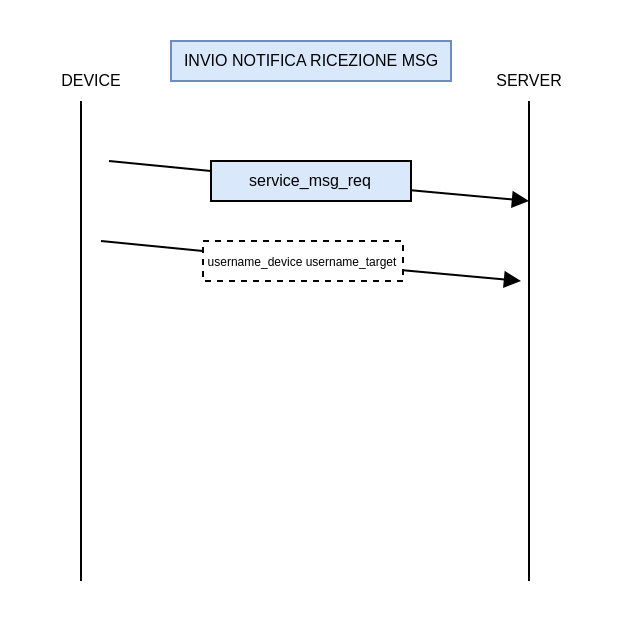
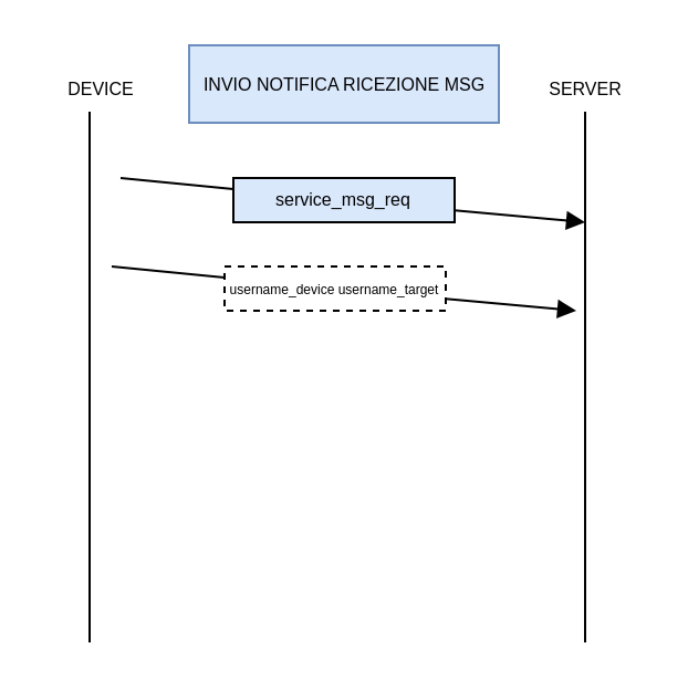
- <mxCell id="9" value="INVIO NOTIFICA RICEZIONE MSG" style="text;html=1;align=center;verticalAlign=middle;resizable=0;points=[];autosize=1;strokeColor=#6c8ebf;fillColor=#dae8fc;fontSize=8;" vertex="1" parent="1"><mxGeometry x="85" y="20" width="140" height="20" as="geometry" /></mxCell>
+ <mxCell id="9" value="INVIO NOTIFICA RICEZIONE MSG" style="text;html=1;align=center;verticalAlign=middle;resizable=0;points=[];autosize=1;strokeColor=#6c8ebf;fillColor=#dae8fc;fontSize=8;" vertex="1" parent="1"><mxGeometry x="85" y="20" width="140" height="35" as="geometry" /></mxCell>
